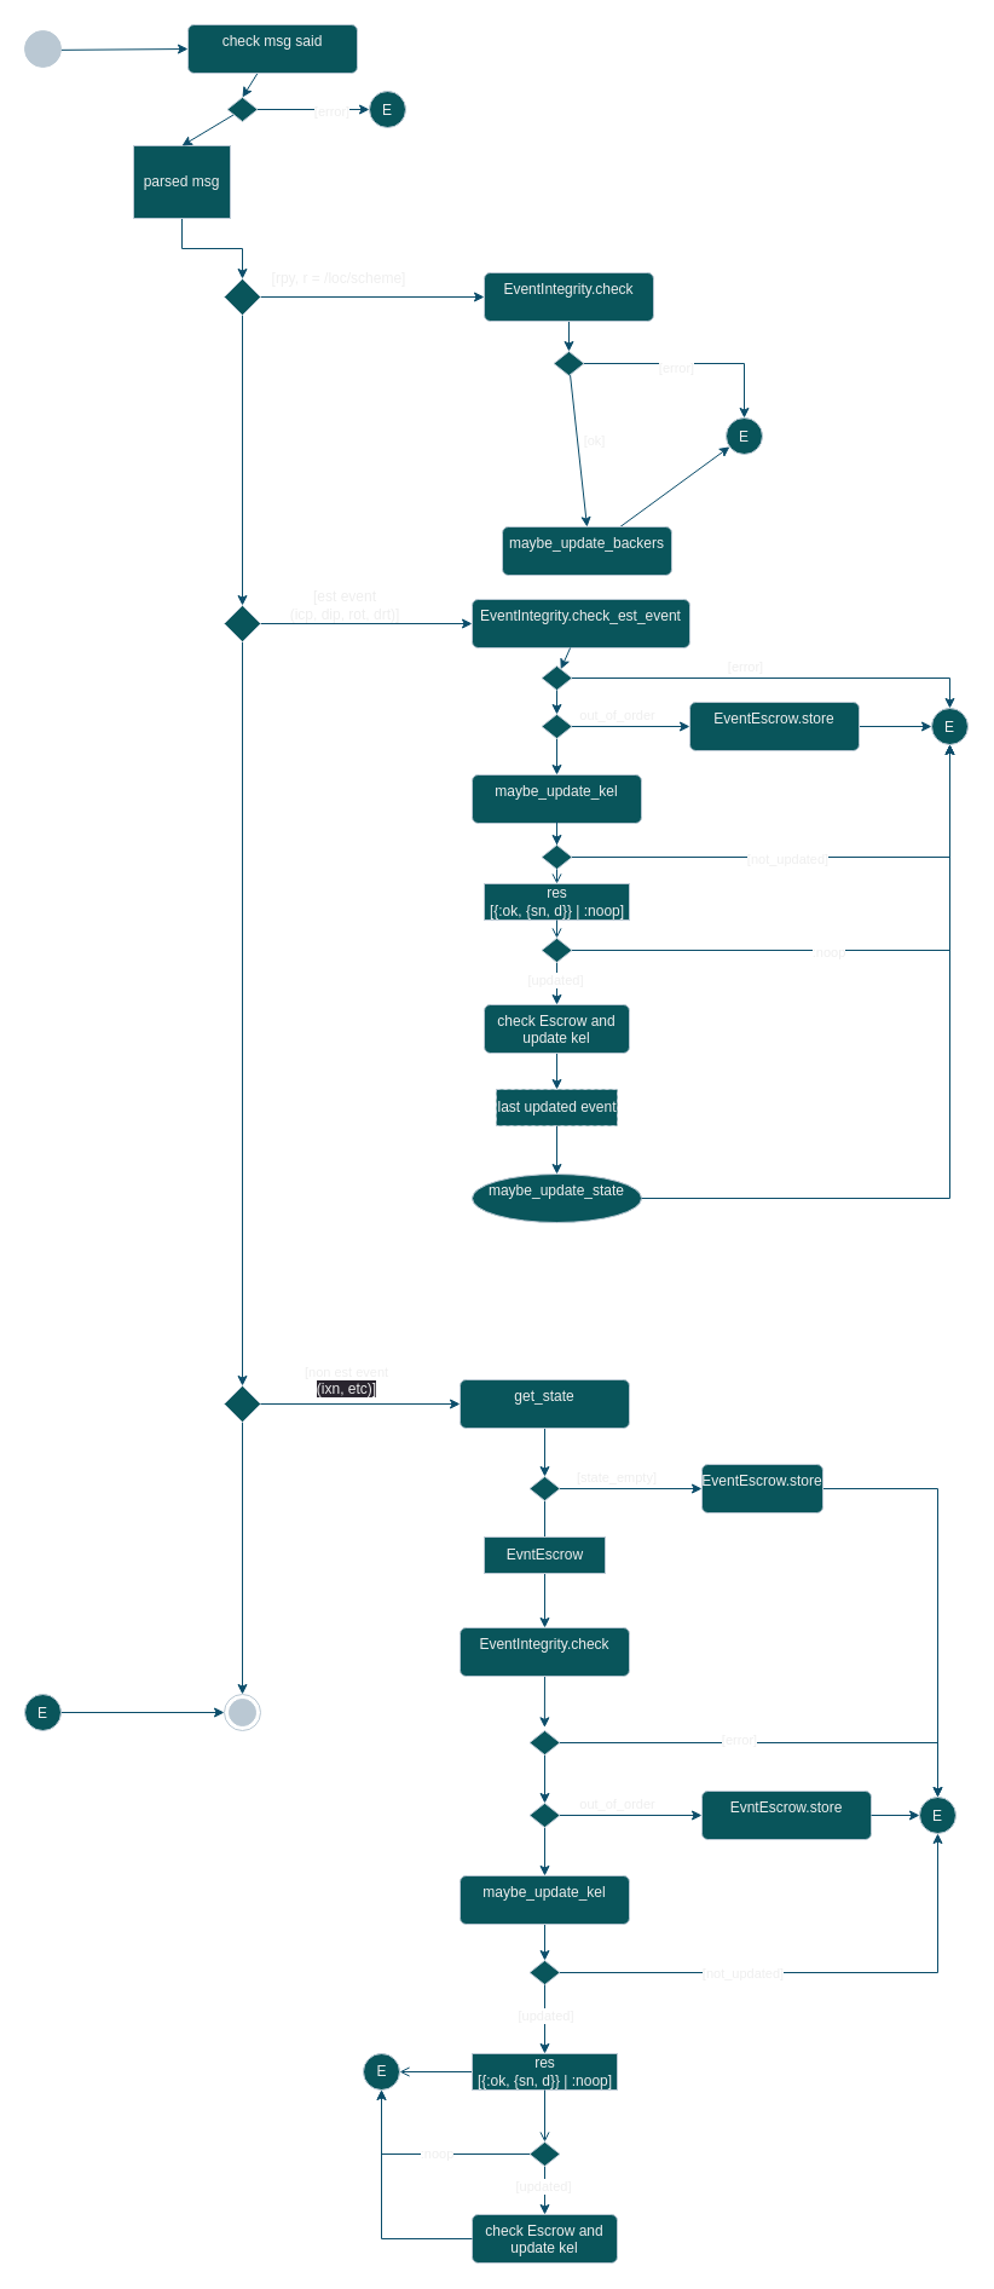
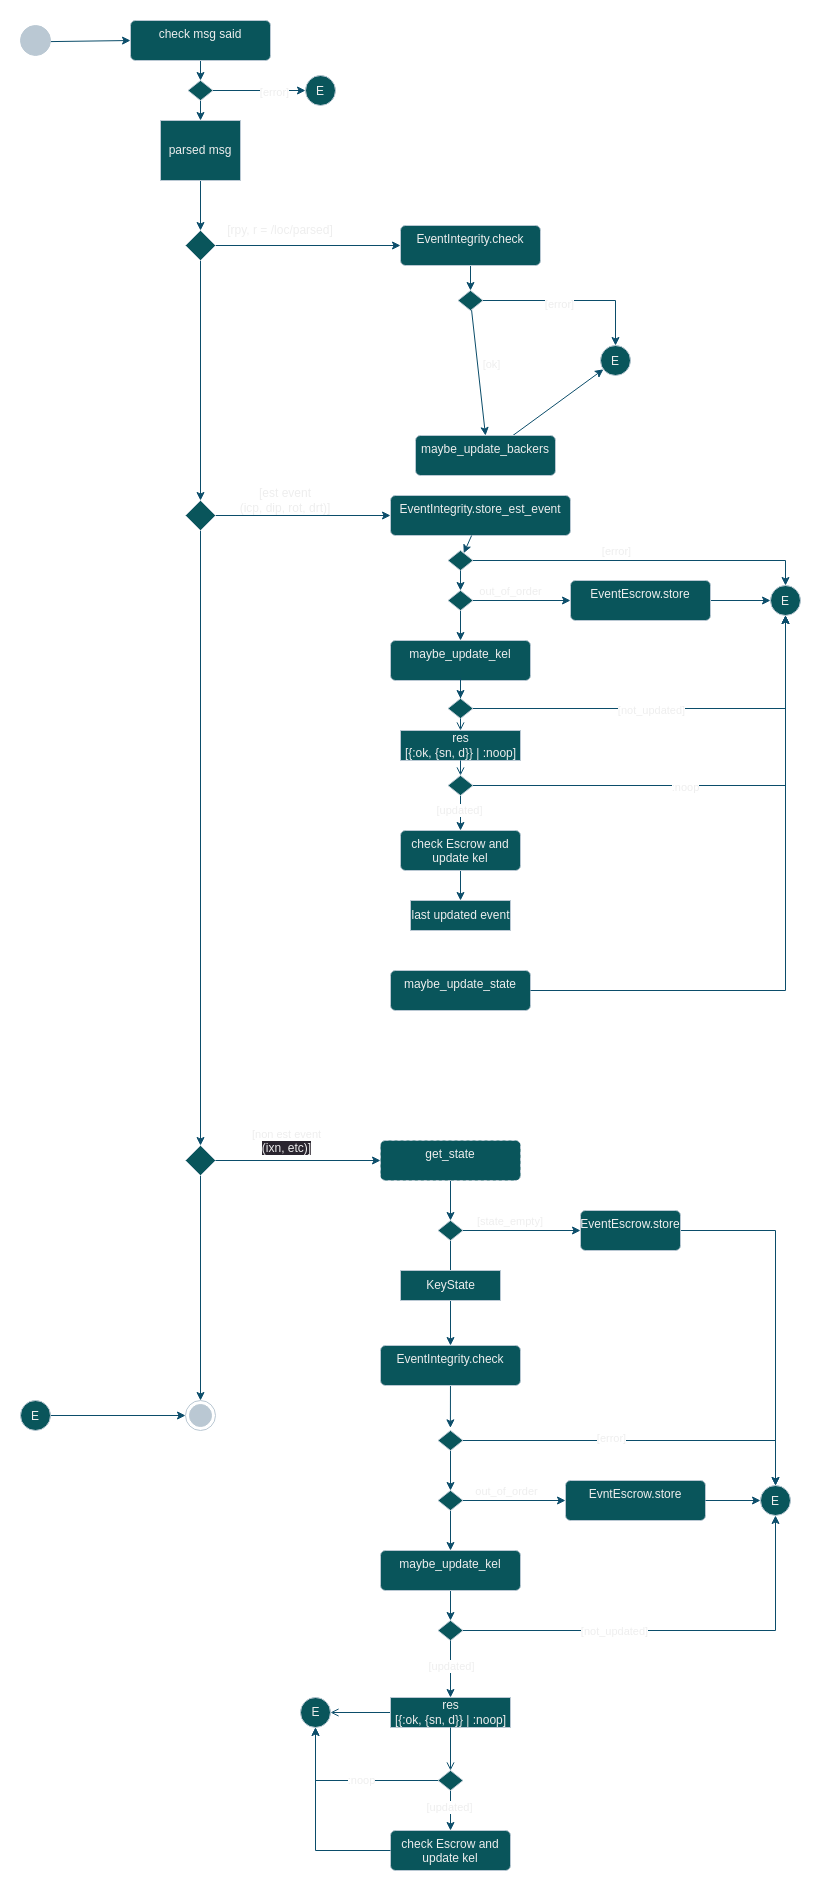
- <mxCell id="3" value="check msg said" style="html=1;align=center;verticalAlign=top;rounded=1;absoluteArcSize=1;arcSize=10;dashed=0;whiteSpace=wrap;labelBackgroundColor=none;fillColor=#09555B;strokeColor=#BAC8D3;fontColor=#EEEEEE;" vertex="1" parent="1"><mxGeometry x="155" y="20" width="140" height="40" as="geometry" /></mxCell>
+ <mxCell id="3" value="check msg said" style="html=1;align=center;verticalAlign=top;rounded=1;absoluteArcSize=1;arcSize=10;dashed=0;whiteSpace=wrap;labelBackgroundColor=none;fillColor=#09555B;strokeColor=#BAC8D3;fontColor=#EEEEEE;" vertex="1" parent="1"><mxGeometry x="130" y="20" width="140" height="40" as="geometry" /></mxCell>
- <mxCell id="5" value="parsed msg" style="html=1;align=center;verticalAlign=middle;rounded=0;absoluteArcSize=1;arcSize=10;dashed=0;whiteSpace=wrap;labelBackgroundColor=none;fillColor=#09555B;strokeColor=#BAC8D3;fontColor=#EEEEEE;" vertex="1" parent="1"><mxGeometry x="110" y="120" width="80" height="60" as="geometry" /></mxCell>
+ <mxCell id="5" value="parsed msg" style="html=1;align=center;verticalAlign=middle;rounded=0;absoluteArcSize=1;arcSize=10;dashed=0;whiteSpace=wrap;labelBackgroundColor=none;fillColor=#09555B;strokeColor=#BAC8D3;fontColor=#EEEEEE;" vertex="1" parent="1"><mxGeometry x="160" y="120" width="80" height="60" as="geometry" /></mxCell>
- <mxCell id="11" value="[rpy, r = /loc/scheme]" style="text;align=center;verticalAlign=middle;dashed=0;whiteSpace=wrap;labelBackgroundColor=none;fontColor=#EEEEEE;" vertex="1" parent="1"><mxGeometry x="210" y="210" width="140" height="40" as="geometry" /></mxCell>
+ <mxCell id="11" value="[rpy, r = /loc/parsed]" style="text;align=center;verticalAlign=middle;dashed=0;whiteSpace=wrap;labelBackgroundColor=none;fontColor=#EEEEEE;" vertex="1" parent="1"><mxGeometry x="210" y="210" width="140" height="40" as="geometry" /></mxCell>
- <mxCell id="25" value="EventIntegrity.check_est_event" style="html=1;align=center;verticalAlign=top;rounded=1;absoluteArcSize=1;arcSize=10;dashed=0;whiteSpace=wrap;labelBackgroundColor=none;fillColor=#09555B;strokeColor=#BAC8D3;fontColor=#EEEEEE;" vertex="1" parent="1"><mxGeometry x="390" y="495" width="180" height="40" as="geometry" /></mxCell>
+ <mxCell id="25" value="EventIntegrity.store_est_event" style="html=1;align=center;verticalAlign=top;rounded=1;absoluteArcSize=1;arcSize=10;dashed=0;whiteSpace=wrap;labelBackgroundColor=none;fillColor=#09555B;strokeColor=#BAC8D3;fontColor=#EEEEEE;" vertex="1" parent="1"><mxGeometry x="390" y="495" width="180" height="40" as="geometry" /></mxCell>
- <mxCell id="108" value="last updated event&lt;br&gt;" style="html=1;rounded=0;strokeColor=#BAC8D3;fontColor=#EEEEEE;fillColor=#09555B;dashed=1;" vertex="1" parent="1"><mxGeometry x="410" y="900" width="100" height="30" as="geometry" /></mxCell>
+ <mxCell id="108" value="last updated event&lt;br&gt;" style="html=1;rounded=0;strokeColor=#BAC8D3;fontColor=#EEEEEE;fillColor=#09555B;" vertex="1" parent="1"><mxGeometry x="410" y="900" width="100" height="30" as="geometry" /></mxCell>
- <mxCell id="107" style="edgeStyle=none;rounded=0;orthogonalLoop=1;jettySize=auto;html=1;entryX=0.5;entryY=0;entryDx=0;entryDy=0;strokeColor=#0B4D6A;" edge="1" parent="1" source="108" target="17"><mxGeometry relative="1" as="geometry" /></mxCell>
- <mxCell id="17" value="maybe_update_state" style="ellipse;html=1;align=center;verticalAlign=top;absoluteArcSize=1;arcSize=10;dashed=0;whiteSpace=wrap;labelBackgroundColor=none;fillColor=#09555B;strokeColor=#BAC8D3;fontColor=#EEEEEE;" vertex="1" parent="1"><mxGeometry x="390" y="970" width="140" height="40" as="geometry" /></mxCell>
+ <mxCell id="17" value="maybe_update_state" style="html=1;align=center;verticalAlign=top;rounded=1;absoluteArcSize=1;arcSize=10;dashed=0;whiteSpace=wrap;labelBackgroundColor=none;fillColor=#09555B;strokeColor=#BAC8D3;fontColor=#EEEEEE;" vertex="1" parent="1"><mxGeometry x="390" y="970" width="140" height="40" as="geometry" /></mxCell>
- <mxCell id="44" value="get_state" style="html=1;align=center;verticalAlign=top;rounded=1;absoluteArcSize=1;arcSize=10;dashed=0;whiteSpace=wrap;labelBackgroundColor=none;fillColor=#09555B;strokeColor=#BAC8D3;fontColor=#EEEEEE;" vertex="1" parent="1"><mxGeometry x="380" y="1140" width="140" height="40" as="geometry" /></mxCell>
+ <mxCell id="44" value="get_state" style="html=1;align=center;verticalAlign=top;rounded=1;absoluteArcSize=1;arcSize=10;dashed=1;whiteSpace=wrap;labelBackgroundColor=none;fillColor=#09555B;strokeColor=#BAC8D3;fontColor=#EEEEEE;" vertex="1" parent="1"><mxGeometry x="380" y="1140" width="140" height="40" as="geometry" /></mxCell>
- <mxCell id="110" value="EvntEscrow" style="html=1;rounded=0;strokeColor=#BAC8D3;fontColor=#EEEEEE;fillColor=#09555B;" vertex="1" parent="1"><mxGeometry x="400" y="1270" width="100" height="30" as="geometry" /></mxCell>
+ <mxCell id="110" value="KeyState" style="html=1;rounded=0;strokeColor=#BAC8D3;fontColor=#EEEEEE;fillColor=#09555B;" vertex="1" parent="1"><mxGeometry x="400" y="1270" width="100" height="30" as="geometry" /></mxCell>
- <mxCell id="59" value="EvntEscrow.store" style="html=1;align=center;verticalAlign=top;rounded=1;absoluteArcSize=1;arcSize=10;dashed=0;whiteSpace=wrap;labelBackgroundColor=none;fillColor=#09555B;strokeColor=#BAC8D3;fontColor=#EEEEEE;" vertex="1" parent="1"><mxGeometry x="580" y="1480" width="140" height="40" as="geometry" /></mxCell>
+ <mxCell id="59" value="EvntEscrow.store" style="html=1;align=center;verticalAlign=top;rounded=1;absoluteArcSize=1;arcSize=10;dashed=0;whiteSpace=wrap;labelBackgroundColor=none;fillColor=#09555B;strokeColor=#BAC8D3;fontColor=#EEEEEE;" vertex="1" parent="1"><mxGeometry x="565" y="1480" width="140" height="40" as="geometry" /></mxCell>
